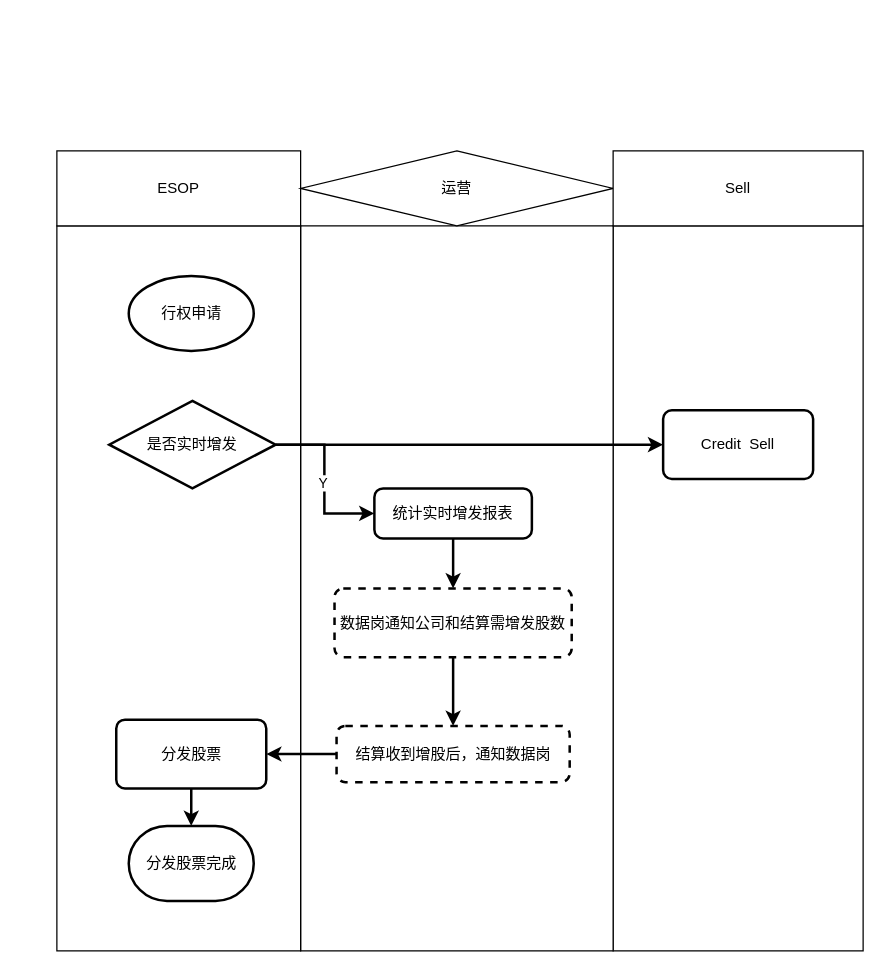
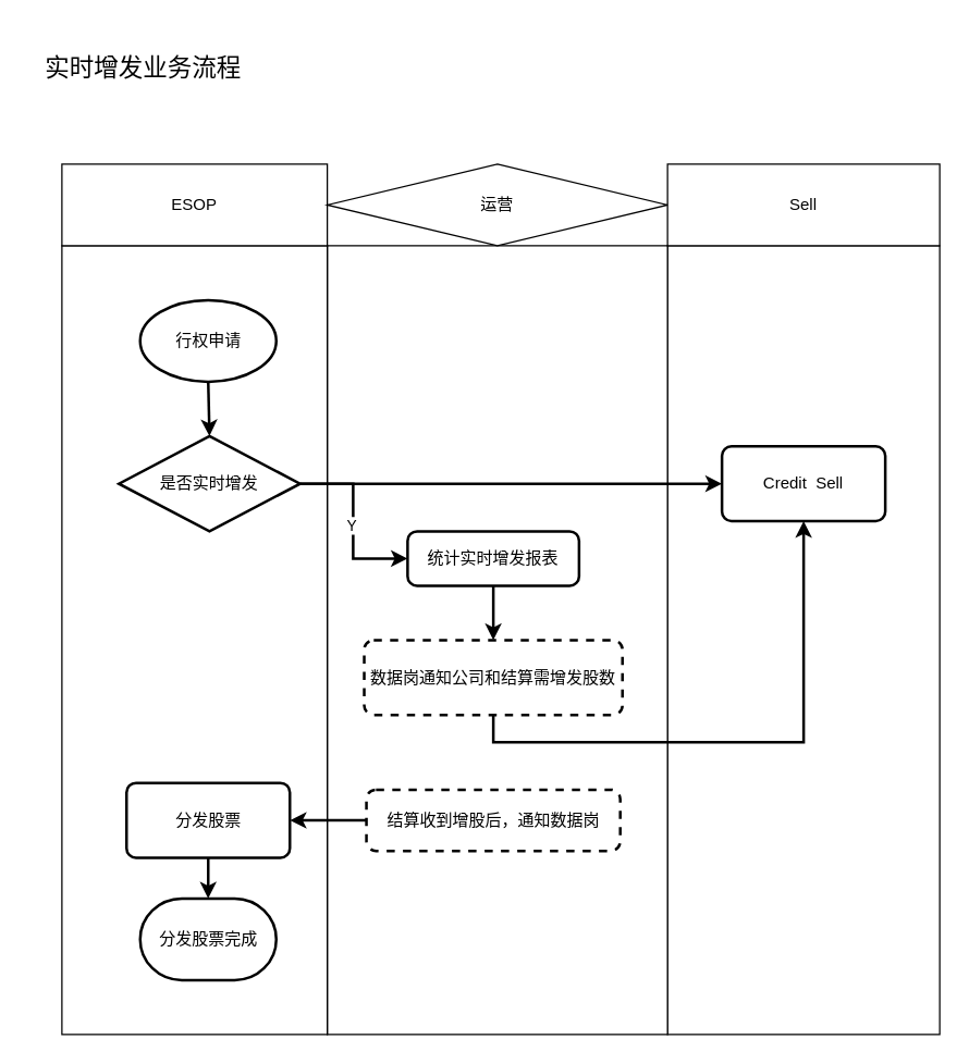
+ <mxCell id="5" value="&lt;font style=&quot;font-size: 18px&quot;&gt;实时增发业务流程&lt;/font&gt;" style="rounded=1;whiteSpace=wrap;html=1;strokeColor=none;" parent="1" vertex="1"><mxGeometry x="20" y="20" width="170" height="60" as="geometry" /></mxCell>
+ <mxCell id="11" value="" style="endArrow=classic;html=1;exitX=0.5;exitY=1;exitDx=0;exitDy=0;exitPerimeter=0;entryX=0.5;entryY=0;entryDx=0;entryDy=0;entryPerimeter=0;strokeWidth=2;" parent="1" source="10" target="14" edge="1"><mxGeometry width="50" height="50" relative="1" as="geometry"><mxPoint x="180" y="360" as="sourcePoint" /><mxPoint x="153" y="330" as="targetPoint" /></mxGeometry></mxCell>
- <mxCell id="18" style="edgeStyle=orthogonalEdgeStyle;rounded=0;orthogonalLoop=1;jettySize=auto;html=1;exitX=0.5;exitY=1;exitDx=0;exitDy=0;strokeWidth=2;entryX=0.5;entryY=0;entryDx=0;entryDy=0;" parent="1" source="19" target="21" edge="1"><mxGeometry relative="1" as="geometry"><mxPoint x="343" y="570" as="targetPoint" /></mxGeometry></mxCell>
+ <mxCell id="18" style="edgeStyle=orthogonalEdgeStyle;rounded=0;orthogonalLoop=1;jettySize=auto;html=1;exitX=0.5;exitY=1;exitDx=0;exitDy=0;strokeWidth=2;" parent="1" source="19" target="17" edge="1"><mxGeometry relative="1" as="geometry"><mxPoint x="343" y="570" as="targetPoint" /></mxGeometry></mxCell>
